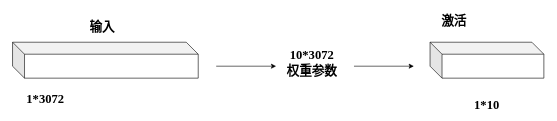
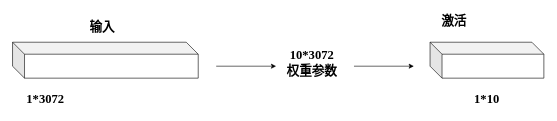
- <mxCell id="7" value="&lt;font style=&quot;font-size: 21px;&quot; face=&quot;Times New Roman&quot;&gt;&lt;b&gt;1*10&lt;/b&gt;&lt;/font&gt;" style="text;html=1;strokeColor=none;fillColor=none;align=center;verticalAlign=middle;whiteSpace=wrap;rounded=0;" vertex="1" parent="1"><mxGeometry x="782" y="160" width="60" height="30" as="geometry" /></mxCell>
+ <mxCell id="7" value="&lt;font style=&quot;font-size: 21px;&quot; face=&quot;Times New Roman&quot;&gt;&lt;b&gt;1*10&lt;/b&gt;&lt;/font&gt;" style="text;html=1;strokeColor=none;fillColor=none;align=center;verticalAlign=middle;whiteSpace=wrap;rounded=0;" vertex="1" parent="1"><mxGeometry x="782" y="150" width="60" height="30" as="geometry" /></mxCell>
